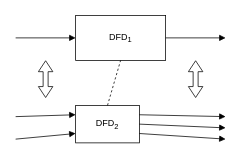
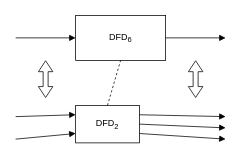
- <mxCell id="2" value="DFD&lt;sub&gt;1&lt;/sub&gt;" style="rounded=0;whiteSpace=wrap;html=1;" vertex="1" parent="1"><mxGeometry x="100" y="20" width="120" height="60" as="geometry" /></mxCell>
+ <mxCell id="2" value="DFD&lt;sub&gt;6&lt;/sub&gt;" style="rounded=0;whiteSpace=wrap;html=1;" vertex="1" parent="1"><mxGeometry x="100" y="20" width="120" height="60" as="geometry" /></mxCell>
